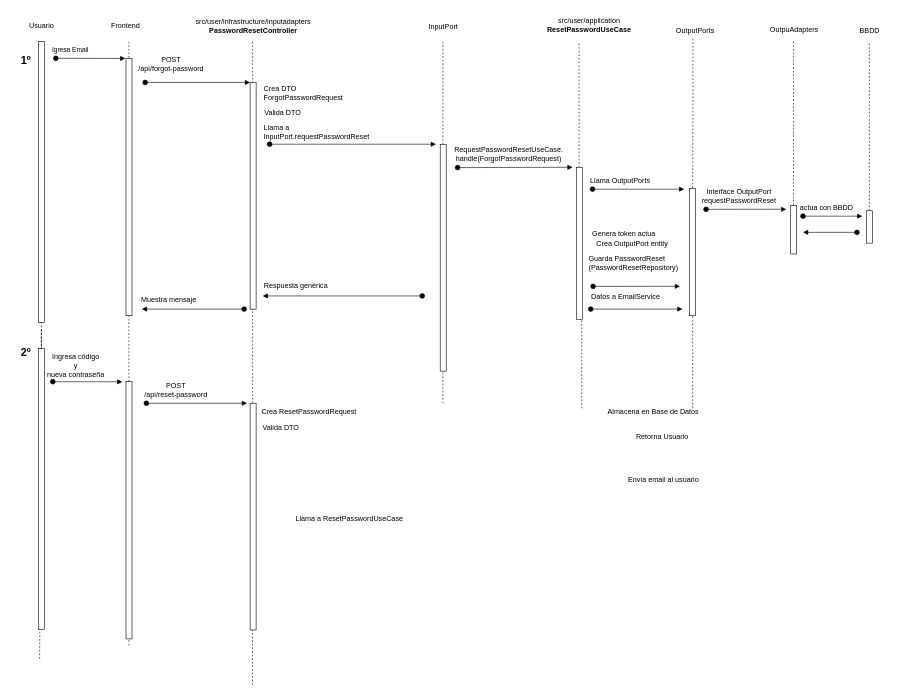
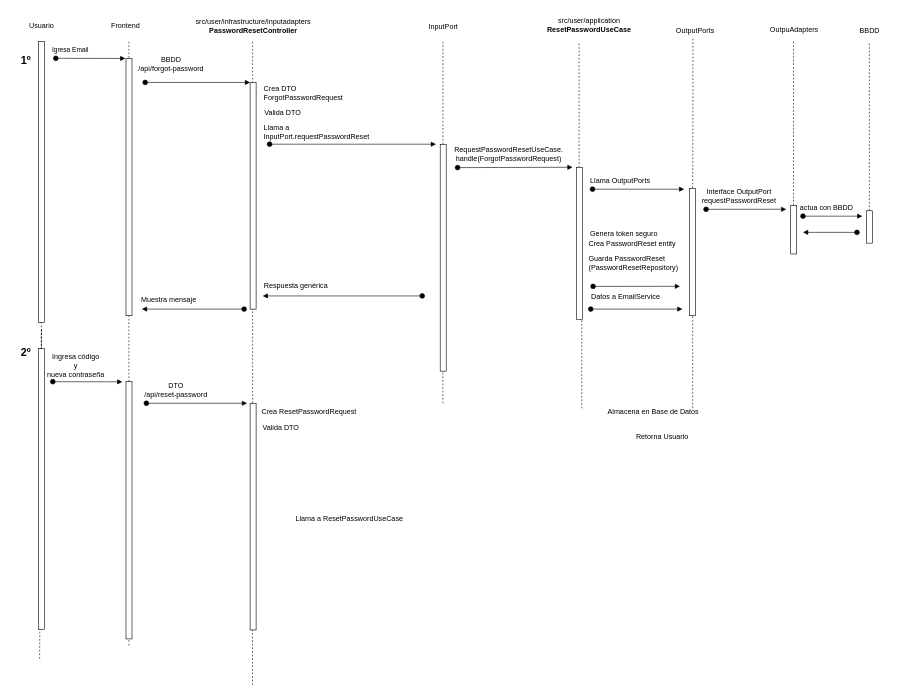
- <mxCell id="9" value="POST &lt;br&gt;/api/forgot-password " style="text;html=1;align=center;verticalAlign=middle;resizable=0;points=[];autosize=1;strokeColor=none;fillColor=none;" vertex="1" parent="1"><mxGeometry x="219" y="86" width="130" height="40" as="geometry" /></mxCell>
+ <mxCell id="9" value="BBDD &lt;br&gt;/api/forgot-password " style="text;html=1;align=center;verticalAlign=middle;resizable=0;points=[];autosize=1;strokeColor=none;fillColor=none;" vertex="1" parent="1"><mxGeometry x="219" y="86" width="130" height="40" as="geometry" /></mxCell>
- <mxCell id="28" value="Genera token actua" style="text;html=1;align=center;verticalAlign=middle;resizable=0;points=[];autosize=1;strokeColor=none;fillColor=none;" vertex="1" parent="1"><mxGeometry x="967" y="372" width="143" height="33" as="geometry" /></mxCell>
+ <mxCell id="28" value="Genera token seguro" style="text;html=1;align=center;verticalAlign=middle;resizable=0;points=[];autosize=1;strokeColor=none;fillColor=none;" vertex="1" parent="1"><mxGeometry x="967" y="372" width="143" height="33" as="geometry" /></mxCell>
- <mxCell id="29" value="Crea OutputPort entity" style="text;html=1;align=center;verticalAlign=middle;resizable=0;points=[];autosize=1;strokeColor=none;fillColor=none;" vertex="1" parent="1"><mxGeometry x="970" y="390" width="165" height="33" as="geometry" /></mxCell>
+ <mxCell id="29" value="Crea PasswordReset entity" style="text;html=1;align=center;verticalAlign=middle;resizable=0;points=[];autosize=1;strokeColor=none;fillColor=none;" vertex="1" parent="1"><mxGeometry x="970" y="390" width="165" height="33" as="geometry" /></mxCell>
- <mxCell id="48" value="POST &lt;br&gt;/api/reset-password" style="text;html=1;align=center;verticalAlign=middle;resizable=0;points=[];autosize=1;strokeColor=none;fillColor=none;" vertex="1" parent="1"><mxGeometry x="226" y="628" width="132" height="44" as="geometry" /></mxCell>
+ <mxCell id="48" value="DTO &lt;br&gt;/api/reset-password" style="text;html=1;align=center;verticalAlign=middle;resizable=0;points=[];autosize=1;strokeColor=none;fillColor=none;" vertex="1" parent="1"><mxGeometry x="226" y="628" width="132" height="44" as="geometry" /></mxCell>
- <mxCell id="35" value="Envía email al usuario" style="text;html=1;align=center;verticalAlign=middle;resizable=0;points=[];autosize=1;strokeColor=none;fillColor=none;" vertex="1" parent="1"><mxGeometry x="1033" y="783" width="143" height="33" as="geometry" /></mxCell>
